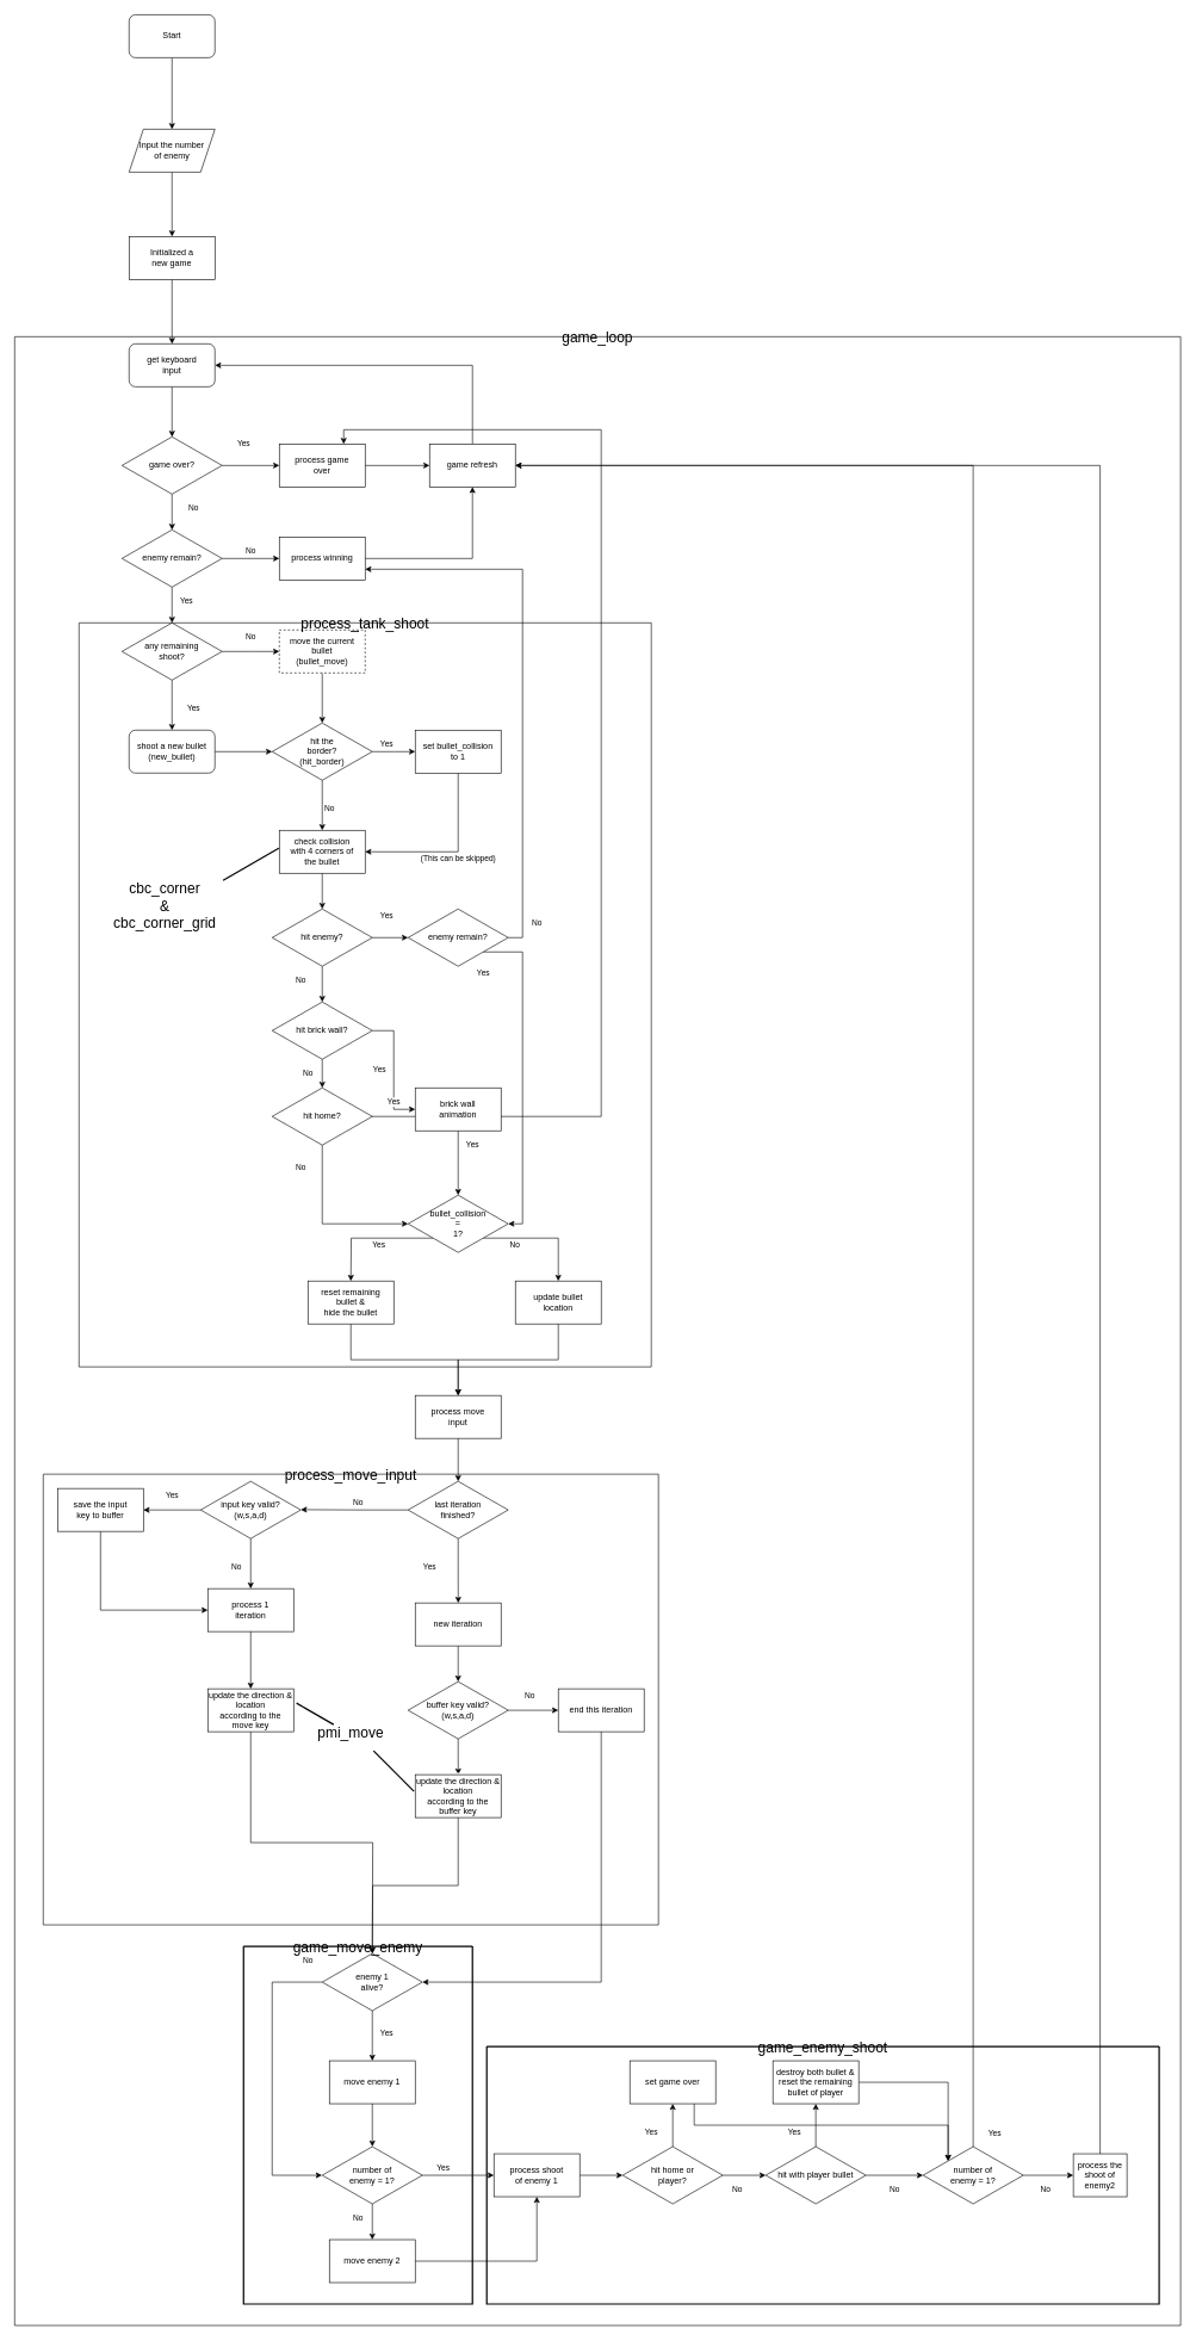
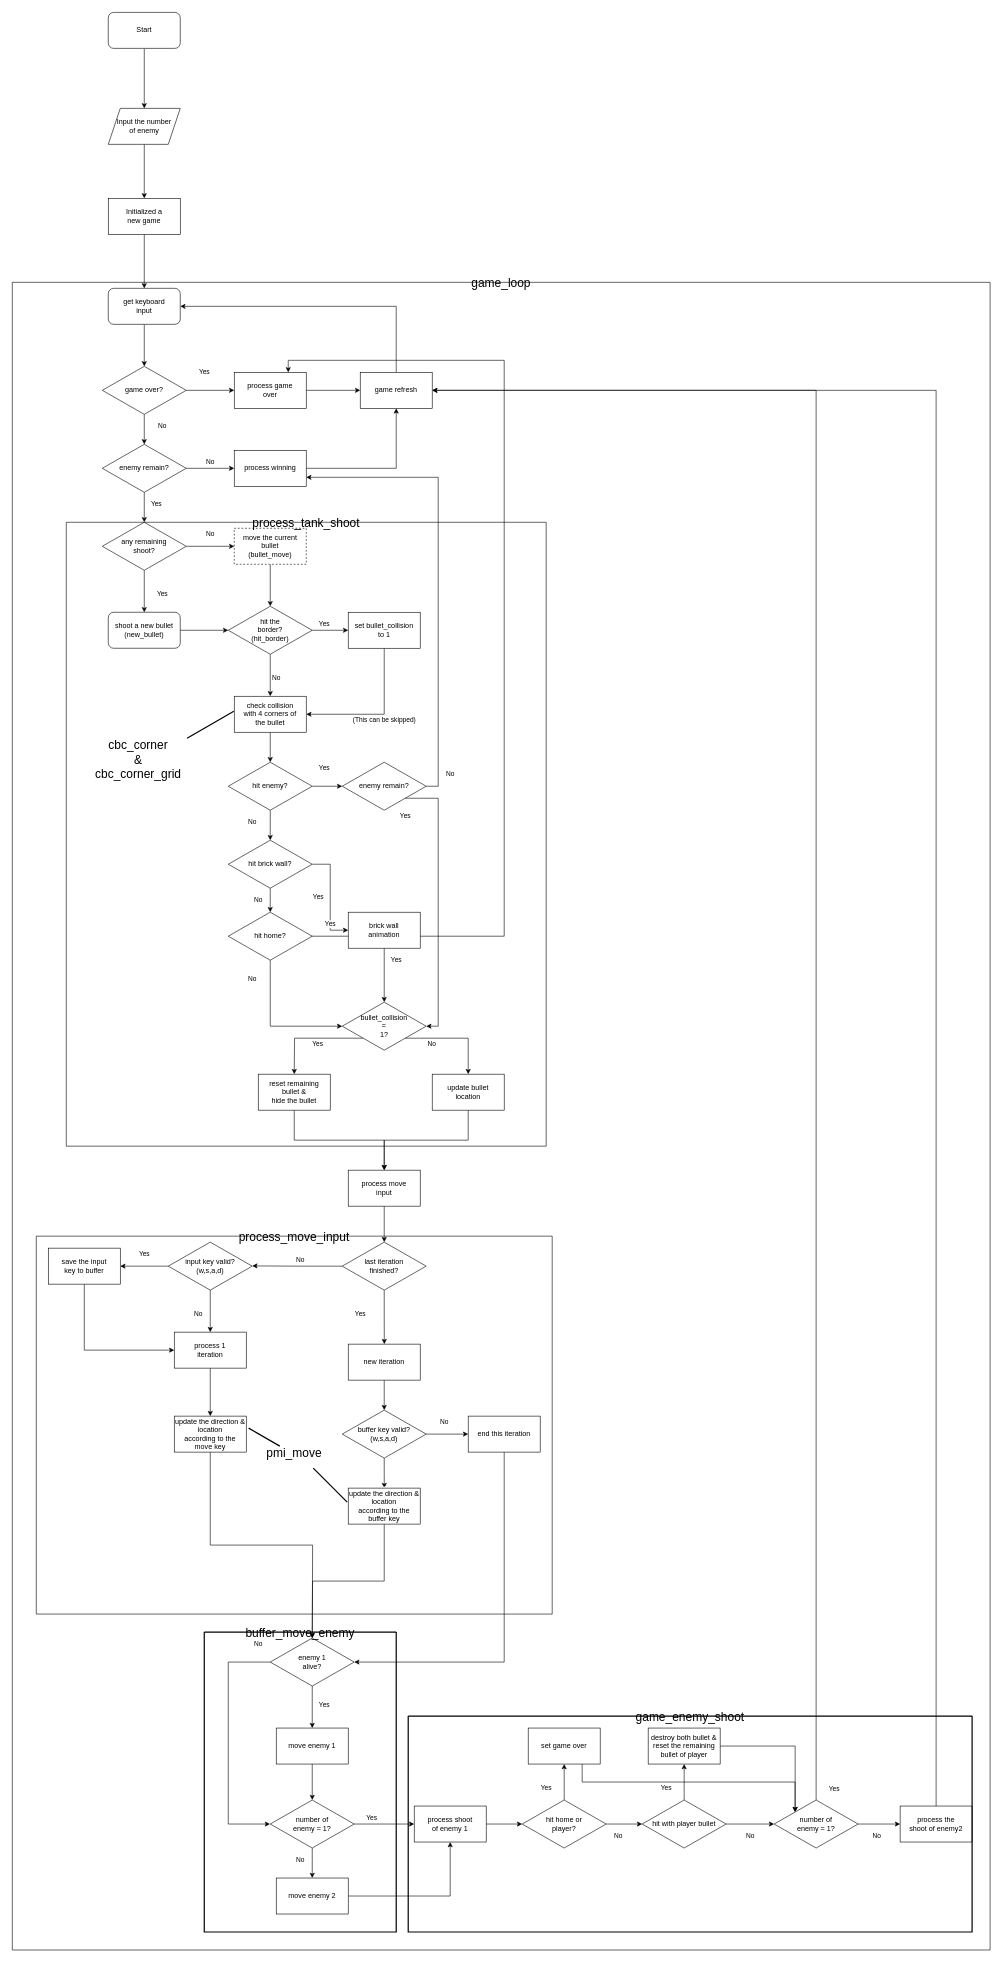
- <mxCell id="115" value="game_move_enemy" style="swimlane;startSize=0;fontSize=20;strokeWidth=2;fontStyle=0" vertex="1" parent="110"><mxGeometry x="320" y="2250" width="320" height="500" as="geometry" /></mxCell>
+ <mxCell id="115" value="buffer_move_enemy" style="swimlane;startSize=0;fontSize=20;strokeWidth=2;fontStyle=0" vertex="1" parent="110"><mxGeometry x="320" y="2250" width="320" height="500" as="geometry" /></mxCell>
- <mxCell id="106" value="&lt;div&gt;process the&lt;/div&gt;&lt;div&gt;shoot of enemy2&lt;br&gt;&lt;/div&gt;" style="rounded=0;whiteSpace=wrap;html=1;" parent="1" vertex="1"><mxGeometry x="1500" y="3010" width="75" height="60" as="geometry" /></mxCell>
+ <mxCell id="106" value="&lt;div&gt;process the&lt;/div&gt;&lt;div&gt;shoot of enemy2&lt;br&gt;&lt;/div&gt;" style="rounded=0;whiteSpace=wrap;html=1;" parent="1" vertex="1"><mxGeometry x="1500" y="3010" width="120" height="60" as="geometry" /></mxCell>
